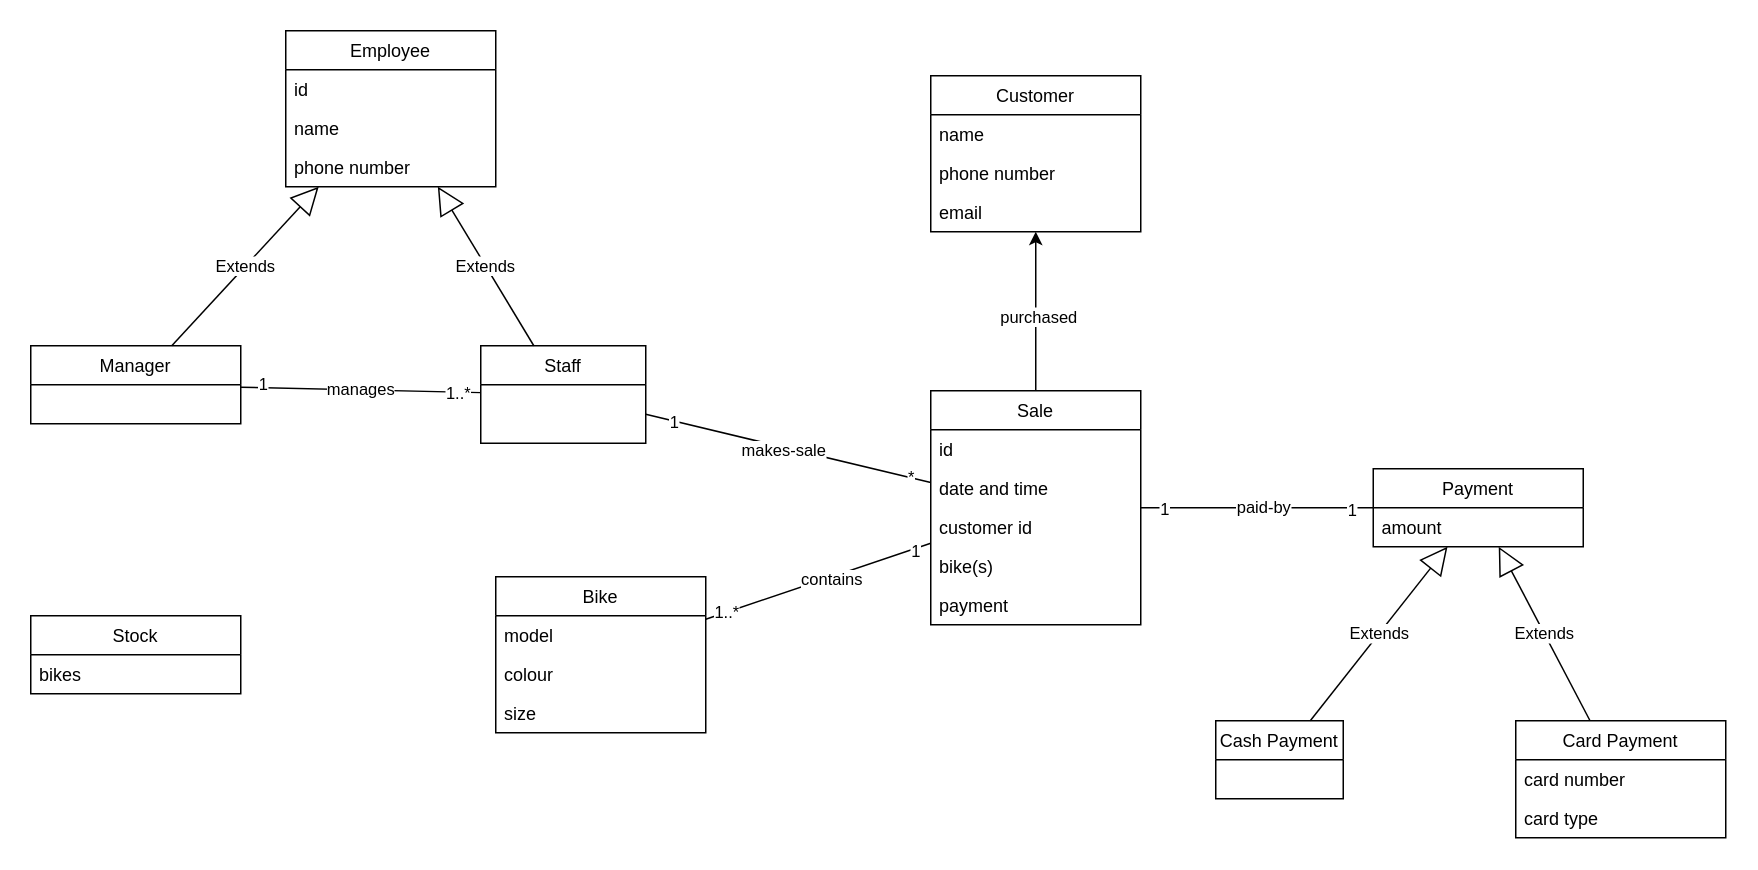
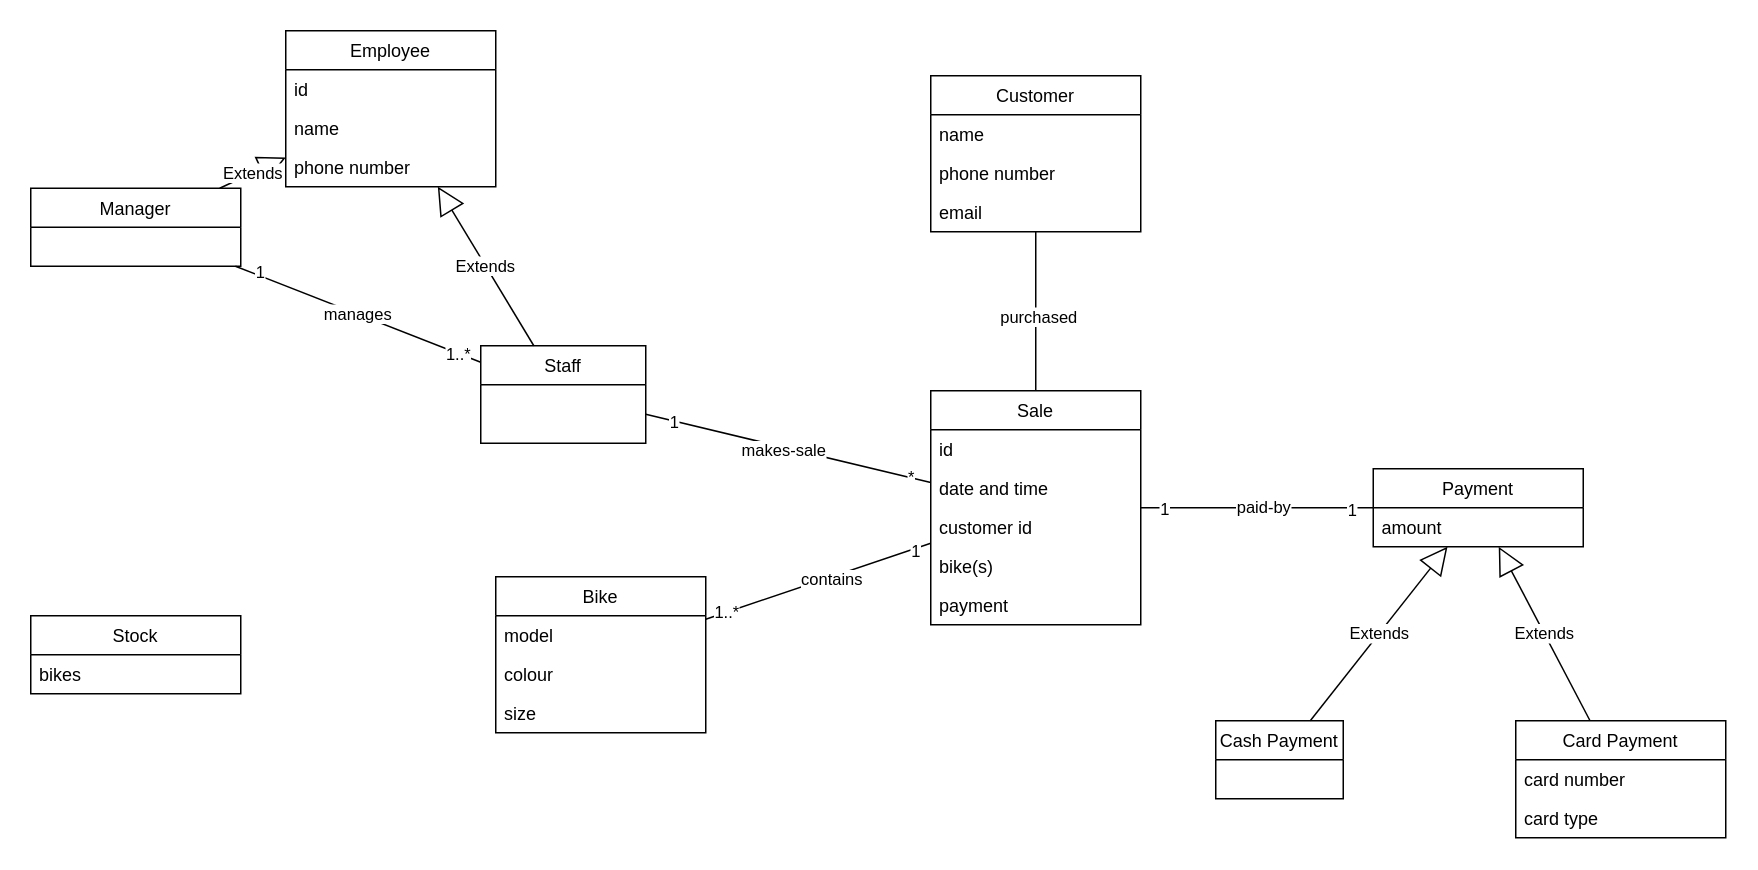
- <mxCell id="49" value="" style="endArrow=classic;html=1;rounded=0;" edge="1" parent="1" source="19" target="33"><mxGeometry width="50" height="50" relative="1" as="geometry"><mxPoint x="490" y="220" as="sourcePoint" /><mxPoint x="540" y="170" as="targetPoint" /></mxGeometry></mxCell>
+ <mxCell id="49" value="" style="endArrow=none;html=1;rounded=0;" edge="1" parent="1" source="19" target="33"><mxGeometry width="50" height="50" relative="1" as="geometry"><mxPoint x="490" y="220" as="sourcePoint" /><mxPoint x="540" y="170" as="targetPoint" /></mxGeometry></mxCell>
- <mxCell id="2" value="Manager" style="swimlane;fontStyle=0;childLayout=stackLayout;horizontal=1;startSize=26;fillColor=none;horizontalStack=0;resizeParent=1;resizeParentMax=0;resizeLast=0;collapsible=1;marginBottom=0;" vertex="1" parent="1"><mxGeometry x="20" y="230" width="140" height="52" as="geometry" /></mxCell>
+ <mxCell id="2" value="Manager" style="swimlane;fontStyle=0;childLayout=stackLayout;horizontal=1;startSize=26;fillColor=none;horizontalStack=0;resizeParent=1;resizeParentMax=0;resizeLast=0;collapsible=1;marginBottom=0;" vertex="1" parent="1"><mxGeometry x="20" y="125" width="140" height="52" as="geometry" /></mxCell>
